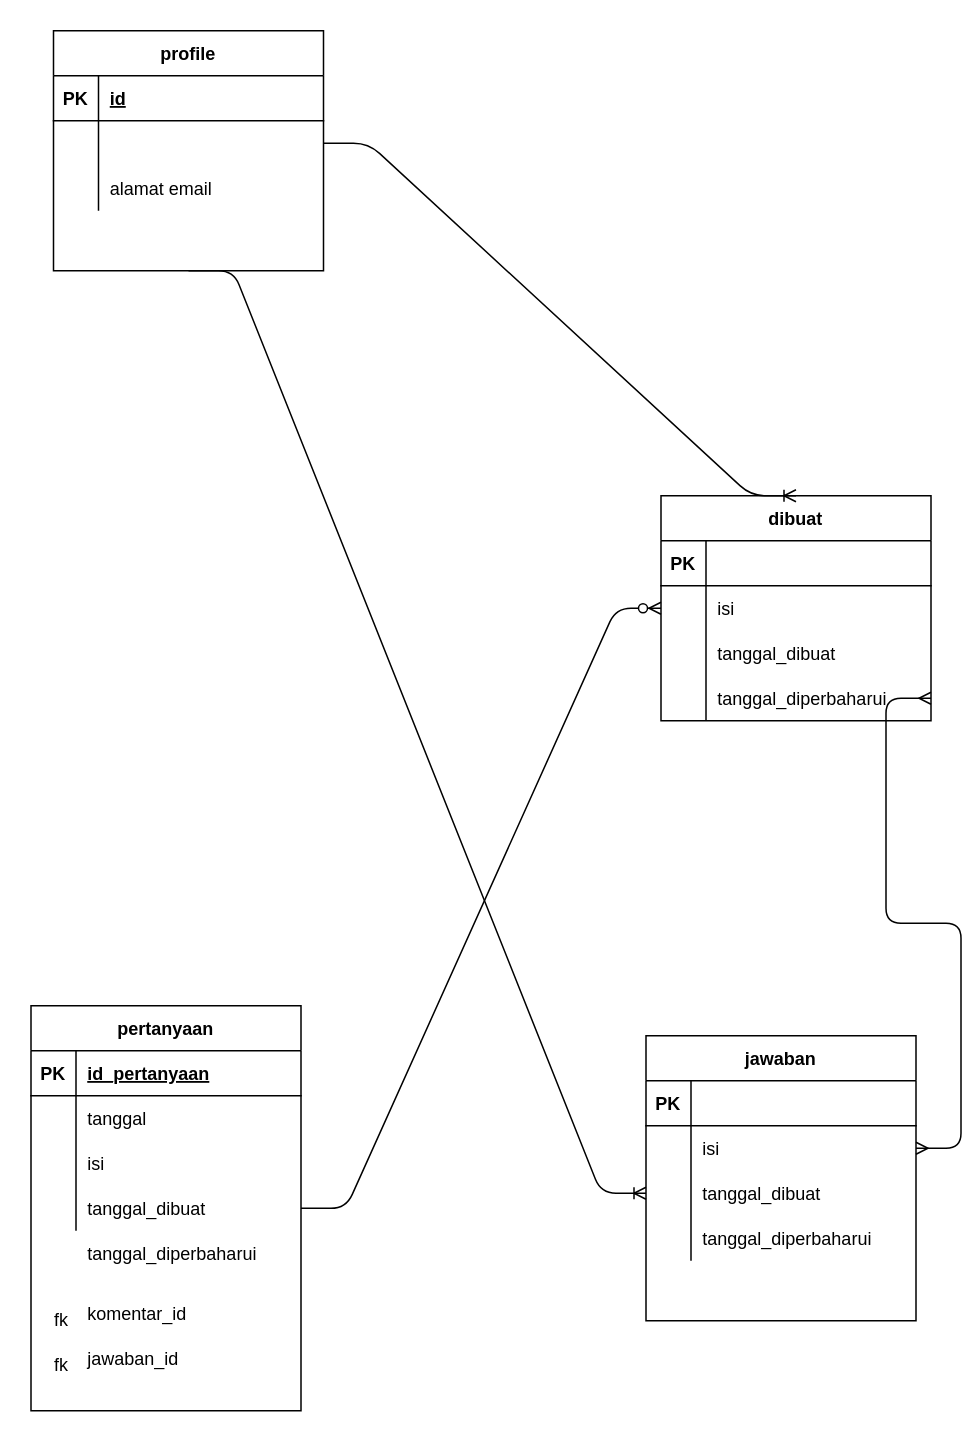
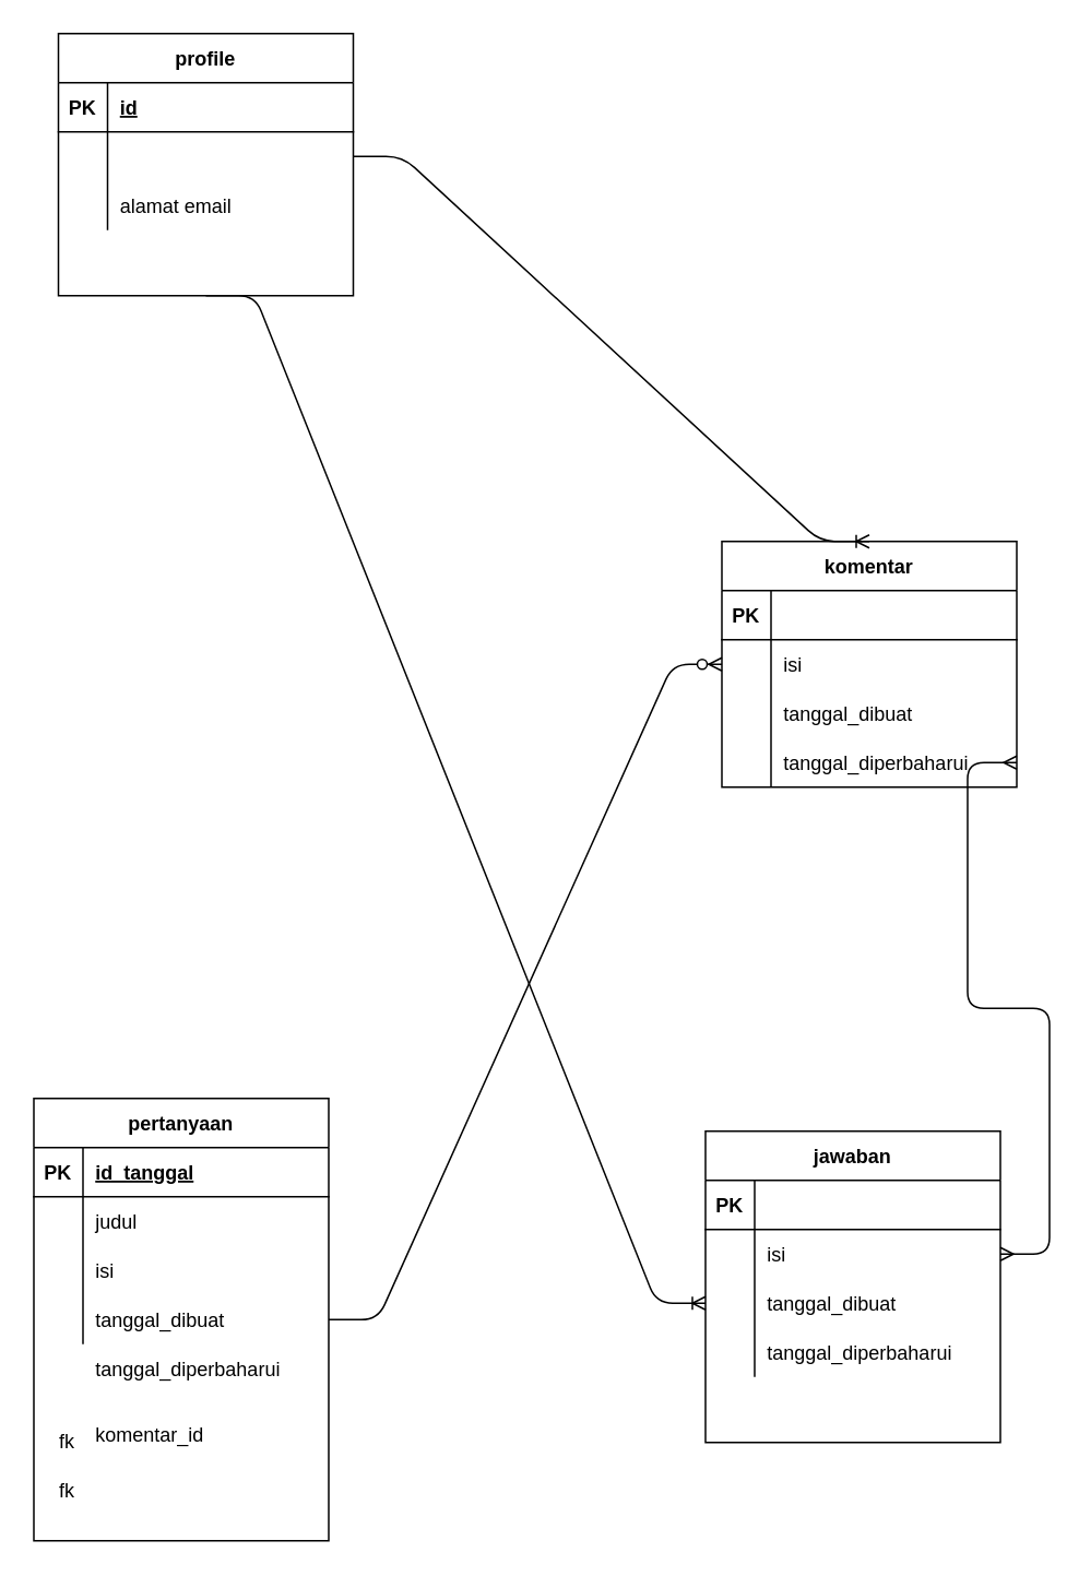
- <mxCell id="41" value="dibuat" style="shape=table;startSize=30;container=1;collapsible=1;childLayout=tableLayout;fixedRows=1;rowLines=0;fontStyle=1;align=center;resizeLast=1;" vertex="1" parent="1"><mxGeometry x="440" y="330" width="180" height="150" as="geometry" /></mxCell>
+ <mxCell id="41" value="komentar" style="shape=table;startSize=30;container=1;collapsible=1;childLayout=tableLayout;fixedRows=1;rowLines=0;fontStyle=1;align=center;resizeLast=1;" vertex="1" parent="1"><mxGeometry x="440" y="330" width="180" height="150" as="geometry" /></mxCell>
- <mxCell id="19" value="id_pertanyaan" style="shape=partialRectangle;connectable=0;fillColor=none;top=0;left=0;bottom=0;right=0;align=left;spacingLeft=6;fontStyle=5;overflow=hidden;" vertex="1" parent="17"><mxGeometry x="30" width="150" height="30" as="geometry" /></mxCell>
+ <mxCell id="19" value="id_tanggal" style="shape=partialRectangle;connectable=0;fillColor=none;top=0;left=0;bottom=0;right=0;align=left;spacingLeft=6;fontStyle=5;overflow=hidden;" vertex="1" parent="17"><mxGeometry x="30" width="150" height="30" as="geometry" /></mxCell>
- <mxCell id="22" value="tanggal" style="shape=partialRectangle;connectable=0;fillColor=none;top=0;left=0;bottom=0;right=0;align=left;spacingLeft=6;overflow=hidden;" vertex="1" parent="20"><mxGeometry x="30" width="150" height="30" as="geometry" /></mxCell>
+ <mxCell id="22" value="judul" style="shape=partialRectangle;connectable=0;fillColor=none;top=0;left=0;bottom=0;right=0;align=left;spacingLeft=6;overflow=hidden;" vertex="1" parent="20"><mxGeometry x="30" width="150" height="30" as="geometry" /></mxCell>
- <mxCell id="54" value="jawaban_id" style="shape=partialRectangle;connectable=0;fillColor=none;top=0;left=0;bottom=0;right=0;align=left;spacingLeft=6;overflow=hidden;" vertex="1" parent="1"><mxGeometry x="50" y="890" width="150" height="30" as="geometry" /></mxCell>
